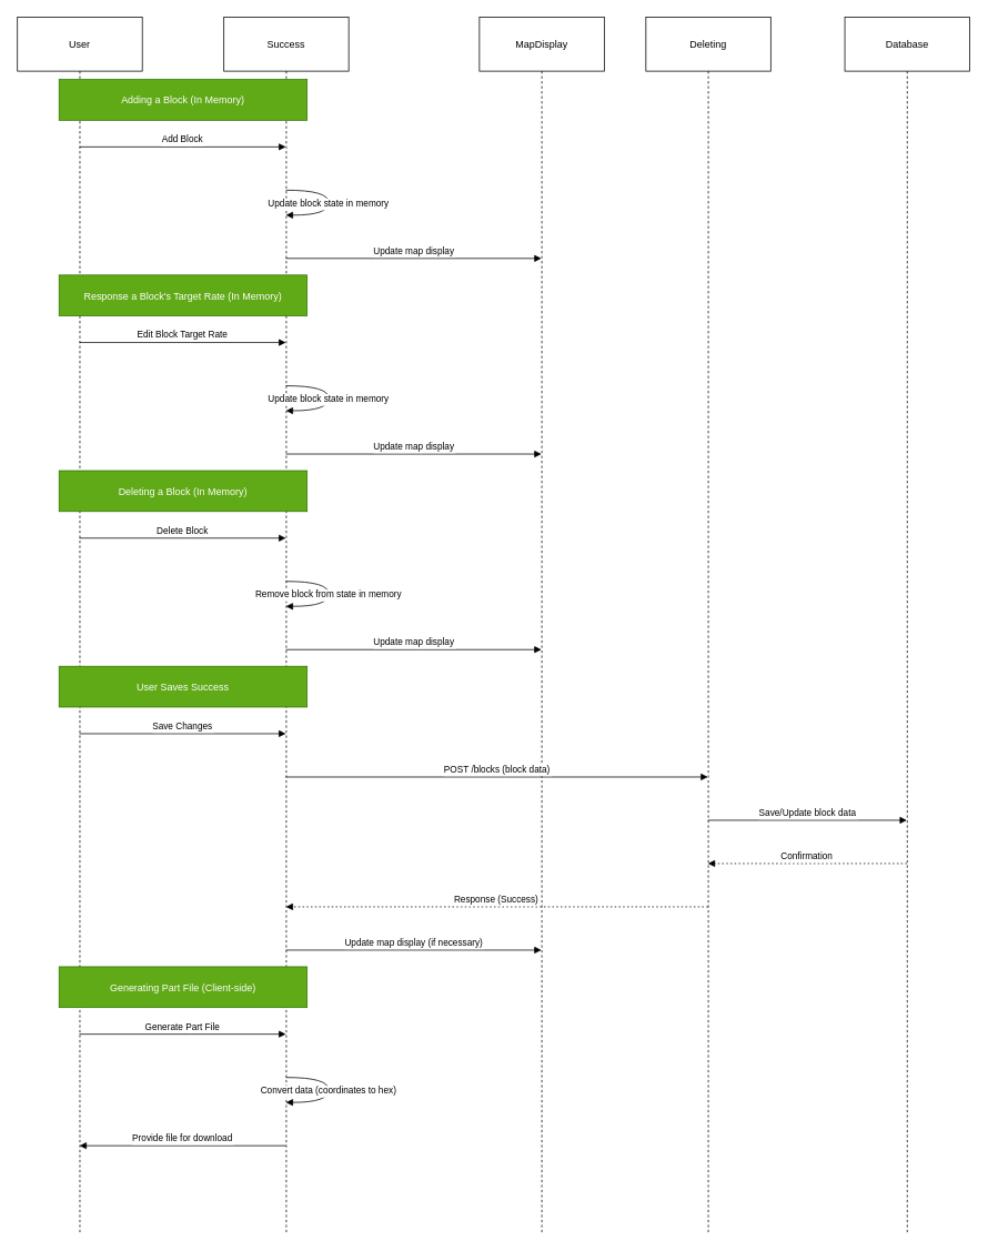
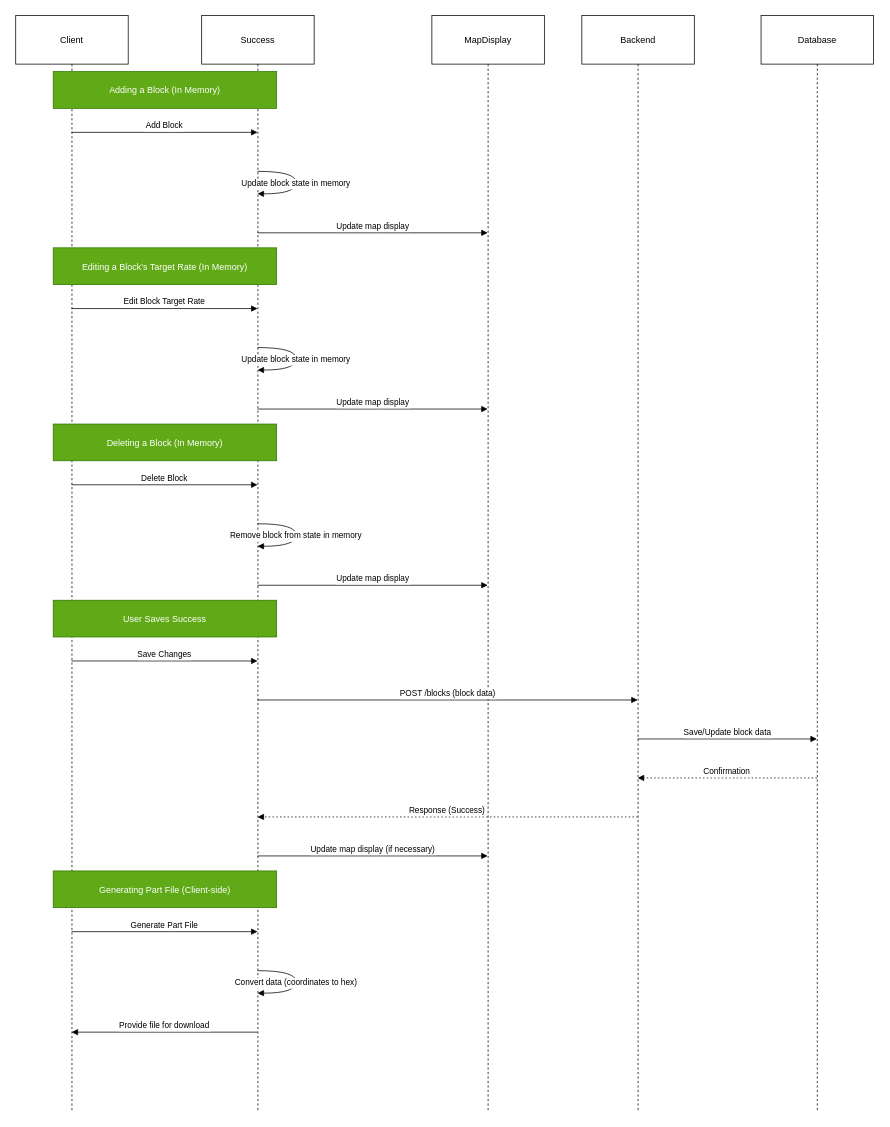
- <mxCell id="3" value="User" style="shape=umlLifeline;perimeter=lifelinePerimeter;whiteSpace=wrap;container=1;dropTarget=0;collapsible=0;recursiveResize=0;outlineConnect=0;portConstraint=eastwest;newEdgeStyle={&quot;edgeStyle&quot;:&quot;elbowEdgeStyle&quot;,&quot;elbow&quot;:&quot;vertical&quot;,&quot;curved&quot;:0,&quot;rounded&quot;:0};size=65;" parent="2" vertex="1"><mxGeometry width="150" height="1461" as="geometry" /></mxCell>
+ <mxCell id="3" value="Client" style="shape=umlLifeline;perimeter=lifelinePerimeter;whiteSpace=wrap;container=1;dropTarget=0;collapsible=0;recursiveResize=0;outlineConnect=0;portConstraint=eastwest;newEdgeStyle={&quot;edgeStyle&quot;:&quot;elbowEdgeStyle&quot;,&quot;elbow&quot;:&quot;vertical&quot;,&quot;curved&quot;:0,&quot;rounded&quot;:0};size=65;" parent="2" vertex="1"><mxGeometry width="150" height="1461" as="geometry" /></mxCell>
- <mxCell id="6" value="Deleting" style="shape=umlLifeline;perimeter=lifelinePerimeter;whiteSpace=wrap;container=1;dropTarget=0;collapsible=0;recursiveResize=0;outlineConnect=0;portConstraint=eastwest;newEdgeStyle={&quot;edgeStyle&quot;:&quot;elbowEdgeStyle&quot;,&quot;elbow&quot;:&quot;vertical&quot;,&quot;curved&quot;:0,&quot;rounded&quot;:0};size=65;" parent="2" vertex="1"><mxGeometry x="755" width="150" height="1461" as="geometry" /></mxCell>
+ <mxCell id="6" value="Backend" style="shape=umlLifeline;perimeter=lifelinePerimeter;whiteSpace=wrap;container=1;dropTarget=0;collapsible=0;recursiveResize=0;outlineConnect=0;portConstraint=eastwest;newEdgeStyle={&quot;edgeStyle&quot;:&quot;elbowEdgeStyle&quot;,&quot;elbow&quot;:&quot;vertical&quot;,&quot;curved&quot;:0,&quot;rounded&quot;:0};size=65;" parent="2" vertex="1"><mxGeometry x="755" width="150" height="1461" as="geometry" /></mxCell>
- <mxCell id="27" value="Response a Block's Target Rate (In Memory)" style="fillColor=#60a917;strokeColor=#2D7600;fontColor=#ffffff;" parent="2" vertex="1"><mxGeometry x="50" y="310" width="298" height="49" as="geometry" /></mxCell>
+ <mxCell id="27" value="Editing a Block's Target Rate (In Memory)" style="fillColor=#60a917;strokeColor=#2D7600;fontColor=#ffffff;" parent="2" vertex="1"><mxGeometry x="50" y="310" width="298" height="49" as="geometry" /></mxCell>
